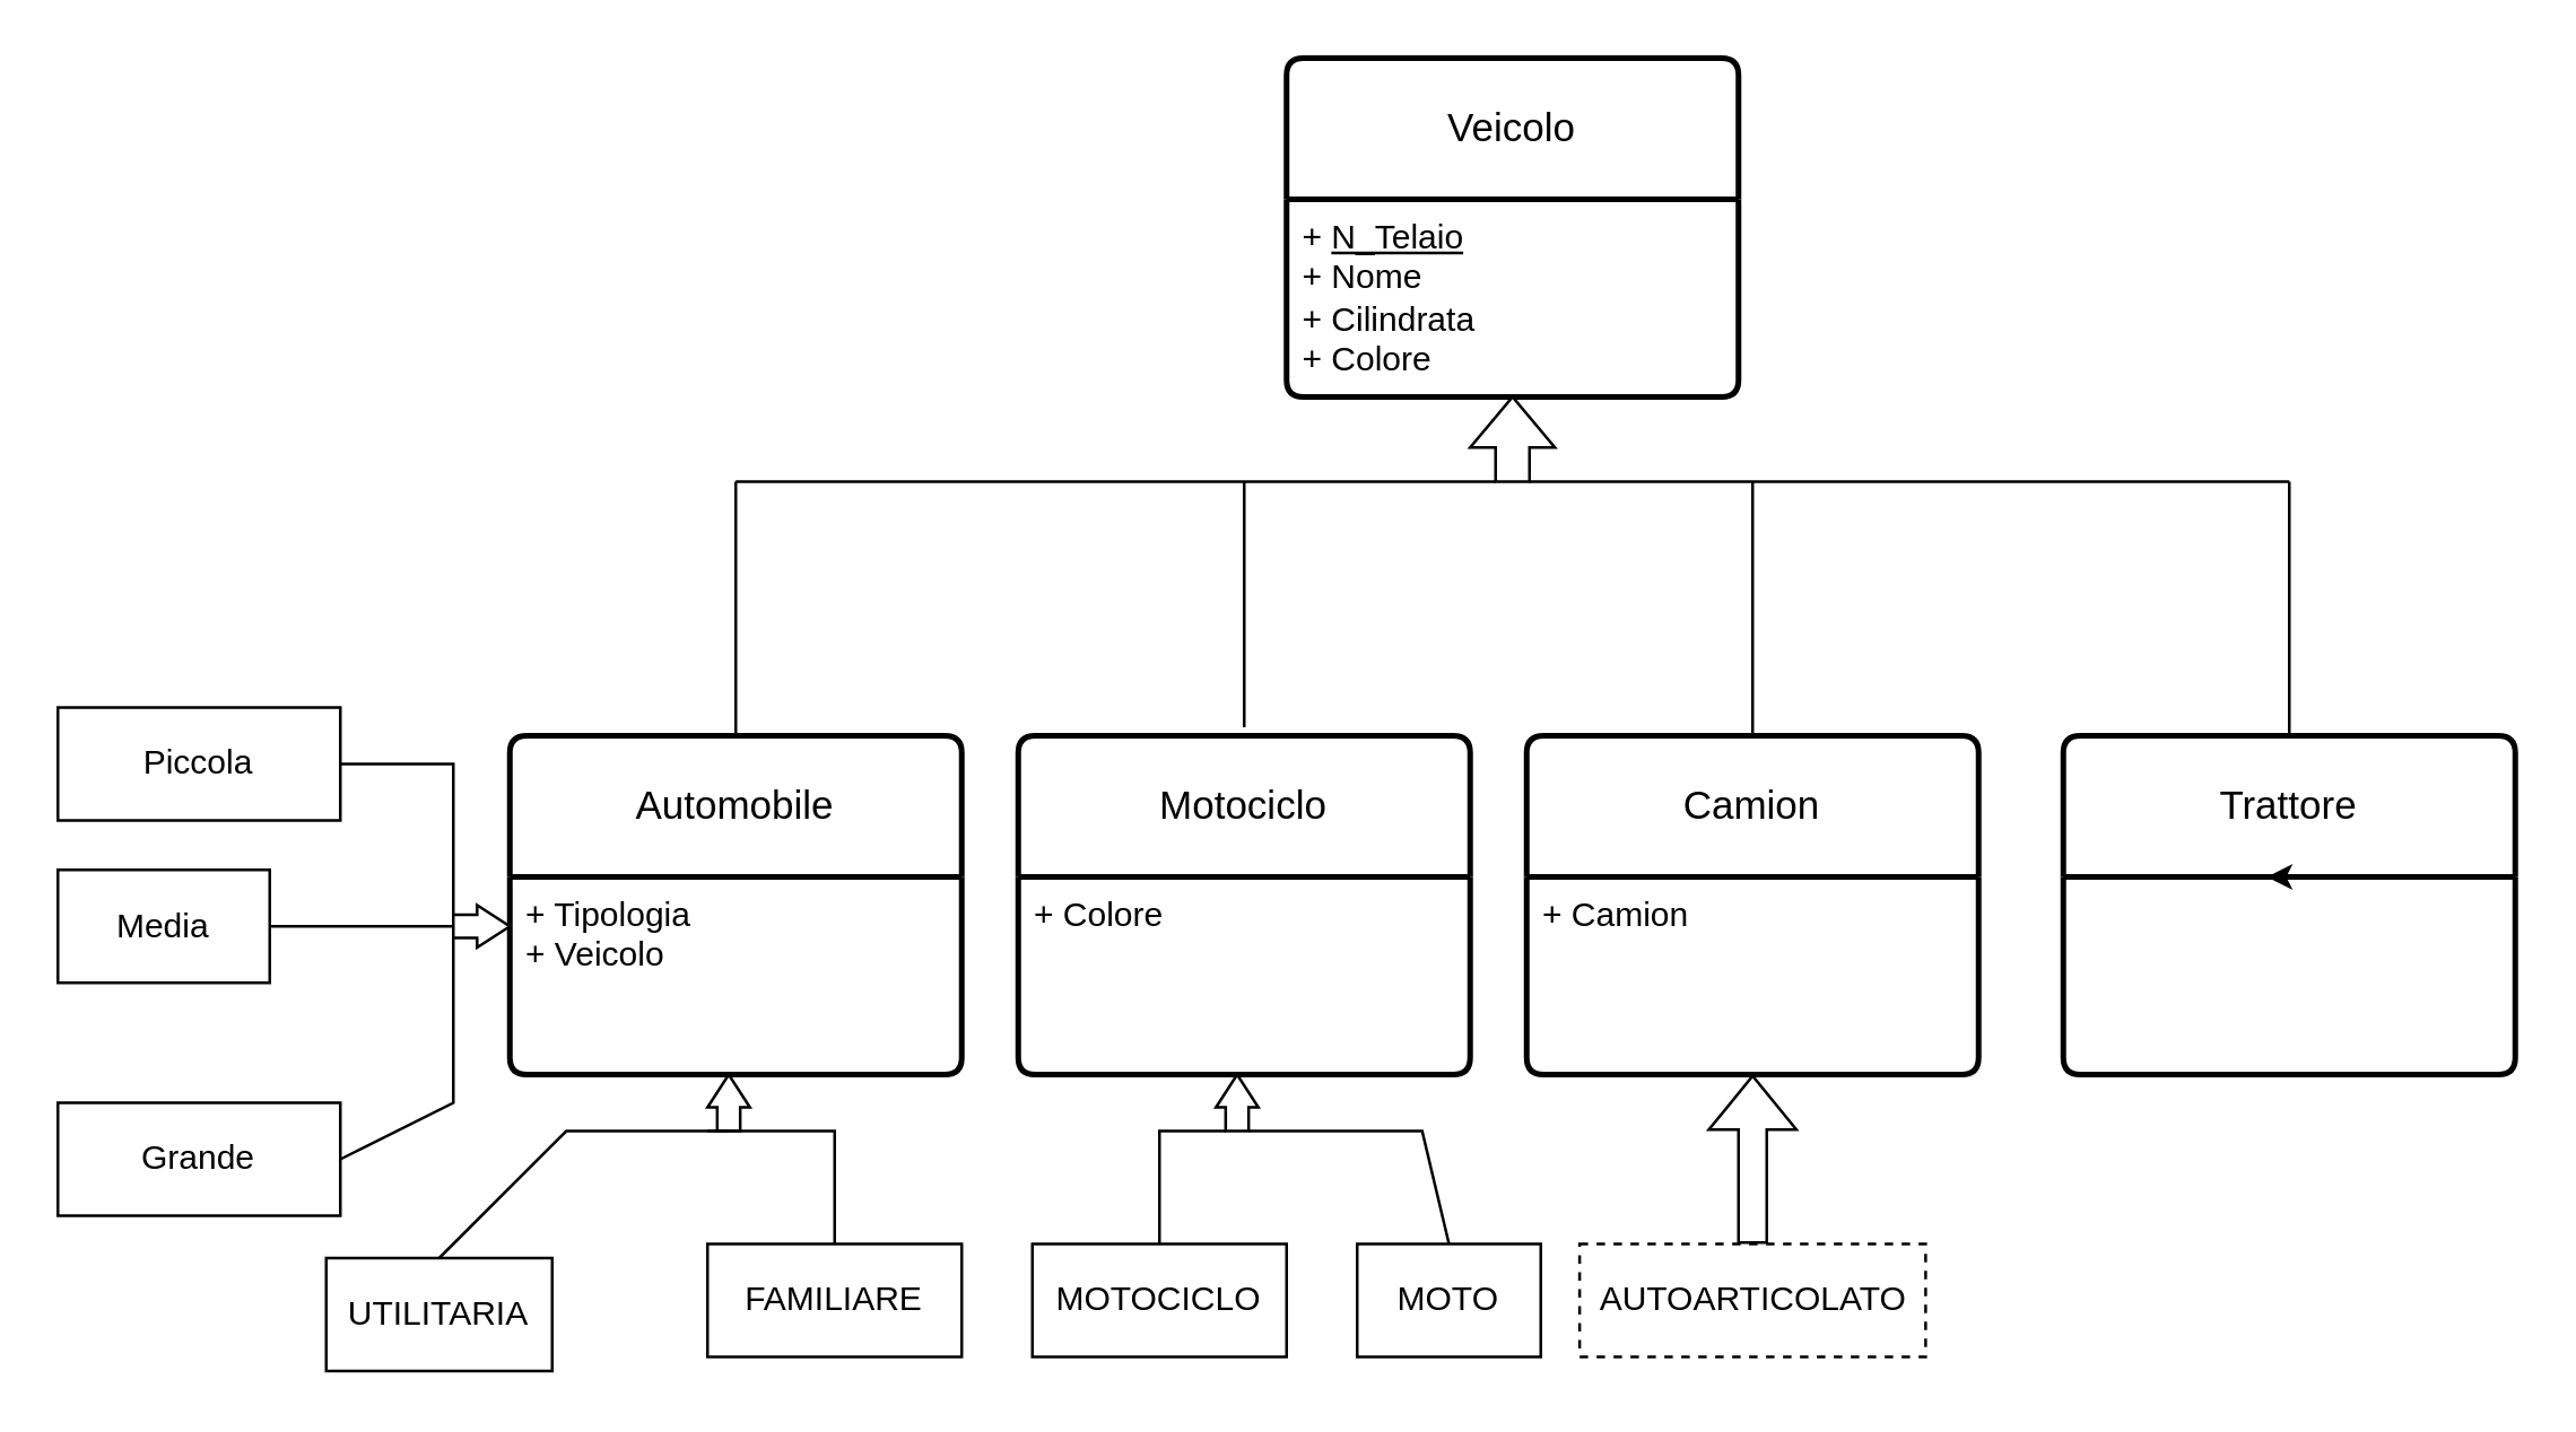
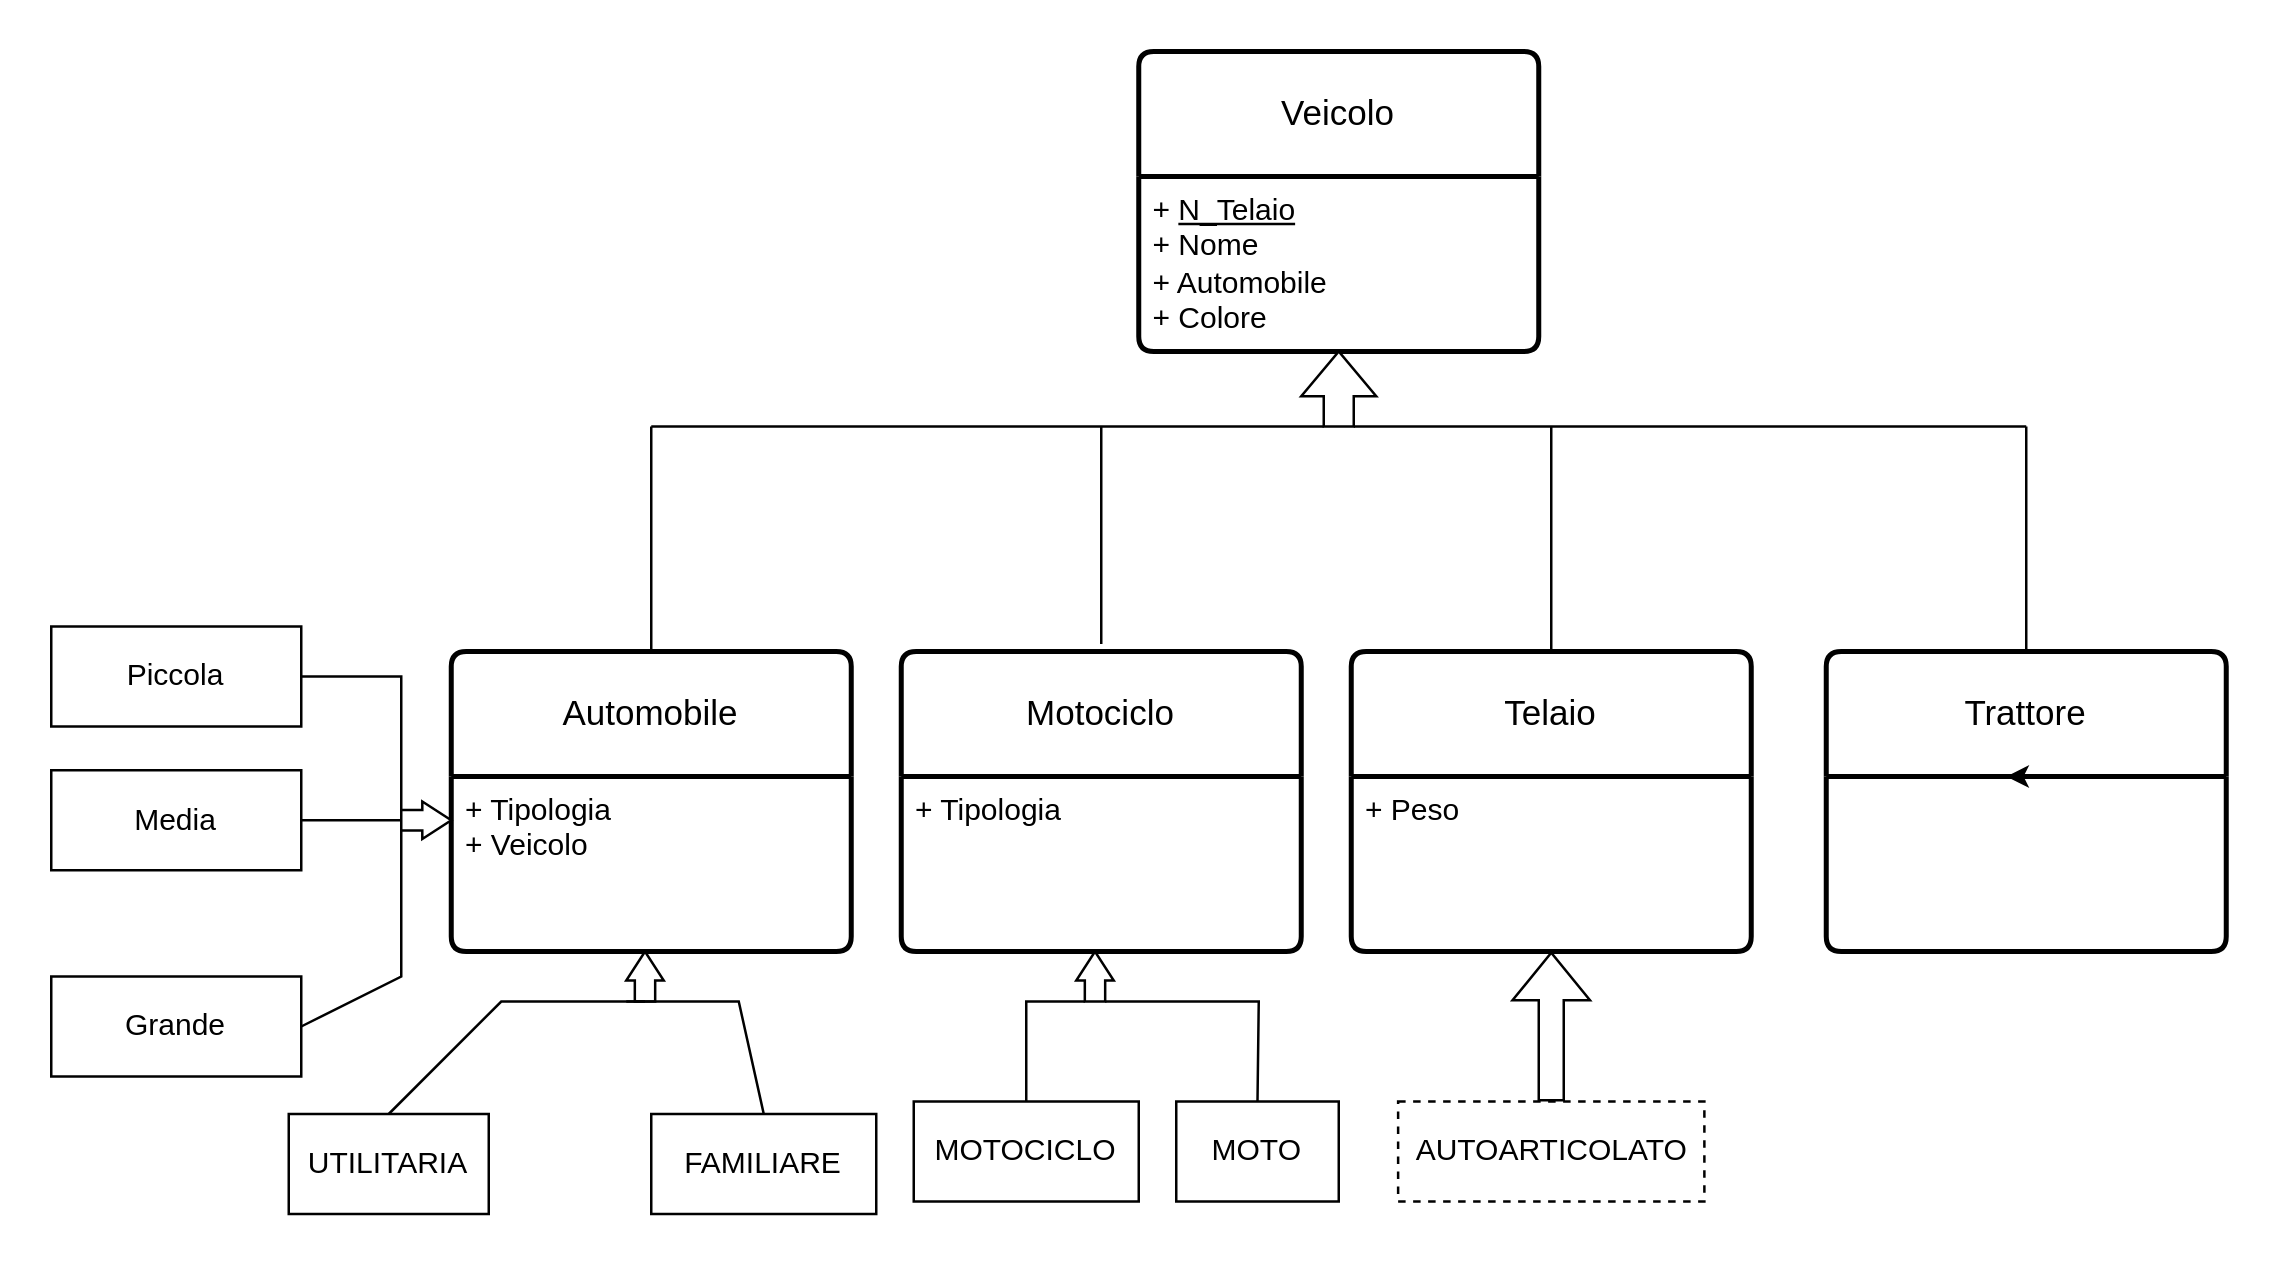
- <mxCell id="3" value="+ &lt;u&gt;N_Telaio&lt;/u&gt;&lt;br&gt;+ Nome&lt;div&gt;+ Cilindrata&lt;/div&gt;&lt;div&gt;+ Colore&lt;/div&gt;" style="align=left;strokeColor=none;fillColor=none;spacingLeft=4;spacingRight=4;fontSize=12;verticalAlign=top;resizable=0;rotatable=0;part=1;html=1;whiteSpace=wrap;" parent="2" vertex="1"><mxGeometry y="50" width="160" height="70" as="geometry" /></mxCell>
+ <mxCell id="3" value="+ &lt;u&gt;N_Telaio&lt;/u&gt;&lt;br&gt;+ Nome&lt;div&gt;+ Automobile&lt;/div&gt;&lt;div&gt;+ Colore&lt;/div&gt;" style="align=left;strokeColor=none;fillColor=none;spacingLeft=4;spacingRight=4;fontSize=12;verticalAlign=top;resizable=0;rotatable=0;part=1;html=1;whiteSpace=wrap;" parent="2" vertex="1"><mxGeometry y="50" width="160" height="70" as="geometry" /></mxCell>
- <mxCell id="10" value="Camion" style="swimlane;childLayout=stackLayout;horizontal=1;startSize=50;horizontalStack=0;rounded=1;fontSize=14;fontStyle=0;strokeWidth=2;resizeParent=0;resizeLast=1;shadow=0;dashed=0;align=center;arcSize=4;whiteSpace=wrap;html=1;" parent="1" vertex="1"><mxGeometry x="540" y="260" width="160" height="120" as="geometry" /></mxCell>
+ <mxCell id="10" value="Telaio" style="swimlane;childLayout=stackLayout;horizontal=1;startSize=50;horizontalStack=0;rounded=1;fontSize=14;fontStyle=0;strokeWidth=2;resizeParent=0;resizeLast=1;shadow=0;dashed=0;align=center;arcSize=4;whiteSpace=wrap;html=1;" parent="1" vertex="1"><mxGeometry x="540" y="260" width="160" height="120" as="geometry" /></mxCell>
- <mxCell id="15" value="+ Colore" style="align=left;strokeColor=none;fillColor=none;spacingLeft=4;spacingRight=4;fontSize=12;verticalAlign=top;resizable=0;rotatable=0;part=1;html=1;whiteSpace=wrap;" parent="14" vertex="1"><mxGeometry y="50" width="160" height="70" as="geometry" /></mxCell>
+ <mxCell id="15" value="+ Tipologia" style="align=left;strokeColor=none;fillColor=none;spacingLeft=4;spacingRight=4;fontSize=12;verticalAlign=top;resizable=0;rotatable=0;part=1;html=1;whiteSpace=wrap;" parent="14" vertex="1"><mxGeometry y="50" width="160" height="70" as="geometry" /></mxCell>
- <mxCell id="11" value="+ Camion&lt;div&gt;&lt;br&gt;&lt;/div&gt;&lt;div&gt;&lt;br&gt;&lt;div&gt;&lt;br&gt;&lt;/div&gt;&lt;/div&gt;" style="align=left;strokeColor=none;fillColor=none;spacingLeft=4;spacingRight=4;fontSize=12;verticalAlign=top;resizable=0;rotatable=0;part=1;html=1;whiteSpace=wrap;" parent="10" vertex="1"><mxGeometry y="50" width="160" height="70" as="geometry" /></mxCell>
+ <mxCell id="11" value="+ Peso&lt;div&gt;&lt;br&gt;&lt;/div&gt;&lt;div&gt;&lt;br&gt;&lt;div&gt;&lt;br&gt;&lt;/div&gt;&lt;/div&gt;" style="align=left;strokeColor=none;fillColor=none;spacingLeft=4;spacingRight=4;fontSize=12;verticalAlign=top;resizable=0;rotatable=0;part=1;html=1;whiteSpace=wrap;" parent="10" vertex="1"><mxGeometry y="50" width="160" height="70" as="geometry" /></mxCell>
- <mxCell id="27" value="Media" style="whiteSpace=wrap;html=1;align=center;" vertex="1" parent="1"><mxGeometry x="20" y="307.5" width="75" height="40" as="geometry" /></mxCell>
+ <mxCell id="27" value="Media" style="whiteSpace=wrap;html=1;align=center;" vertex="1" parent="1"><mxGeometry x="20" y="307.5" width="100" height="40" as="geometry" /></mxCell>
- <mxCell id="21" value="&lt;div&gt;FAMILIARE&lt;/div&gt;" style="whiteSpace=wrap;html=1;align=center;" vertex="1" parent="1"><mxGeometry x="250" y="440" width="90" height="40" as="geometry" /></mxCell>
+ <mxCell id="21" value="&lt;div&gt;FAMILIARE&lt;/div&gt;" style="whiteSpace=wrap;html=1;align=center;" vertex="1" parent="1"><mxGeometry x="260" y="445" width="90" height="40" as="geometry" /></mxCell>
- <mxCell id="32" value="MOTO" style="whiteSpace=wrap;html=1;align=center;" vertex="1" parent="1"><mxGeometry x="480" y="440" width="65" height="40" as="geometry" /></mxCell>
+ <mxCell id="32" value="MOTO" style="whiteSpace=wrap;html=1;align=center;" vertex="1" parent="1"><mxGeometry x="470" y="440" width="65" height="40" as="geometry" /></mxCell>
